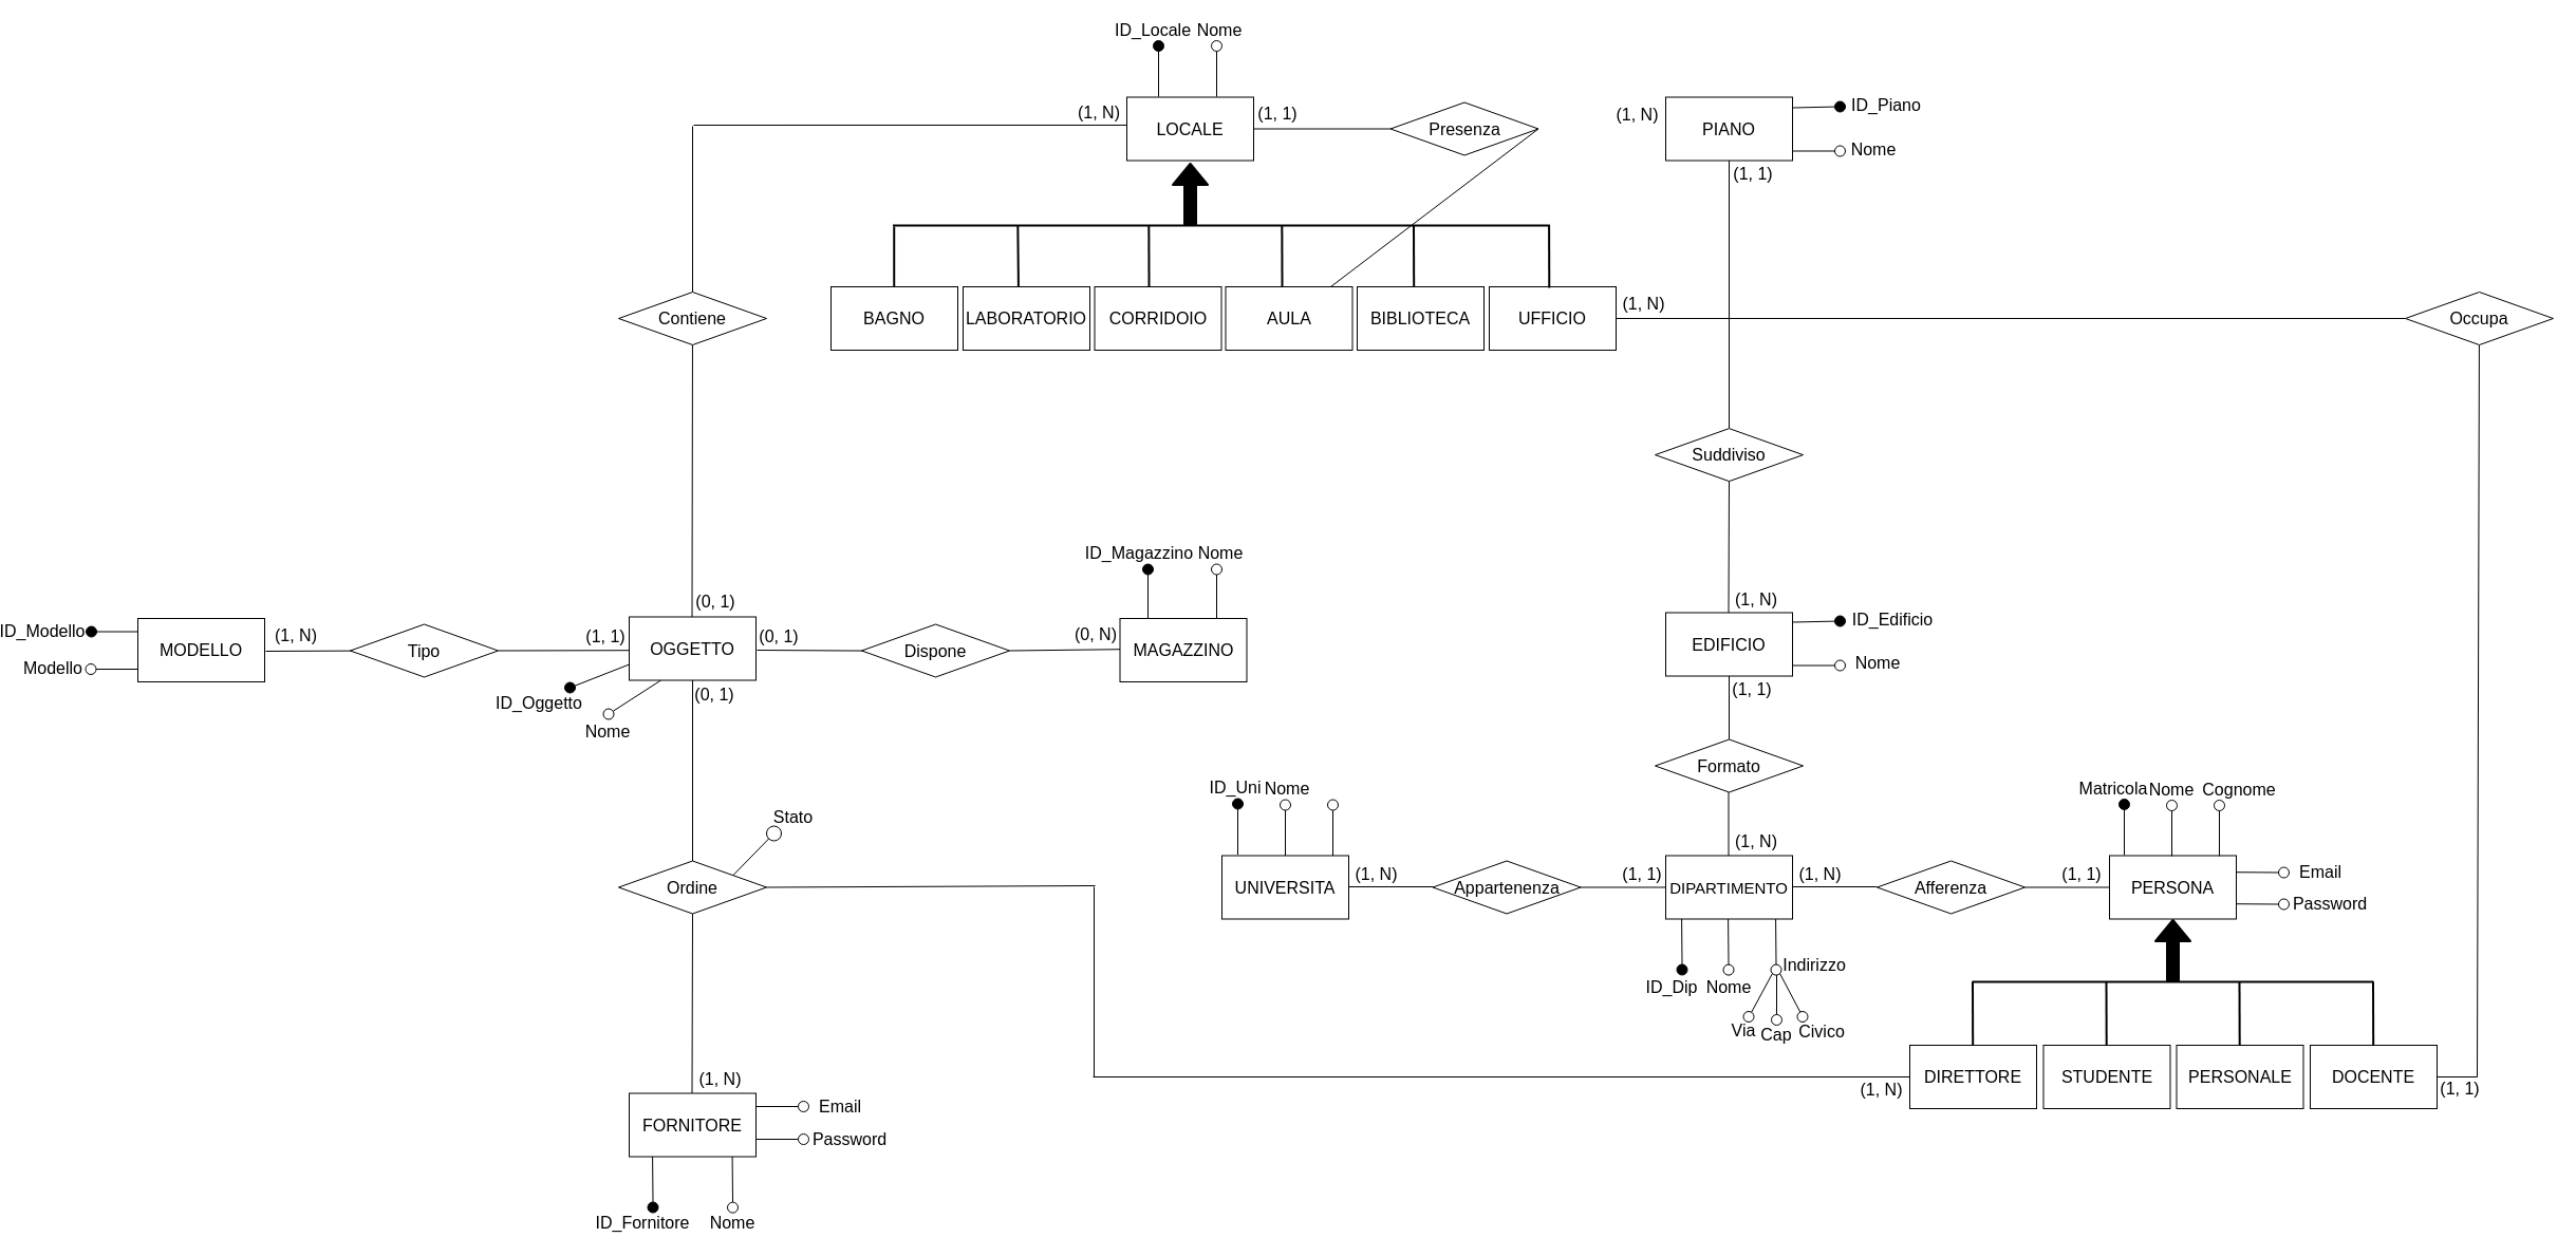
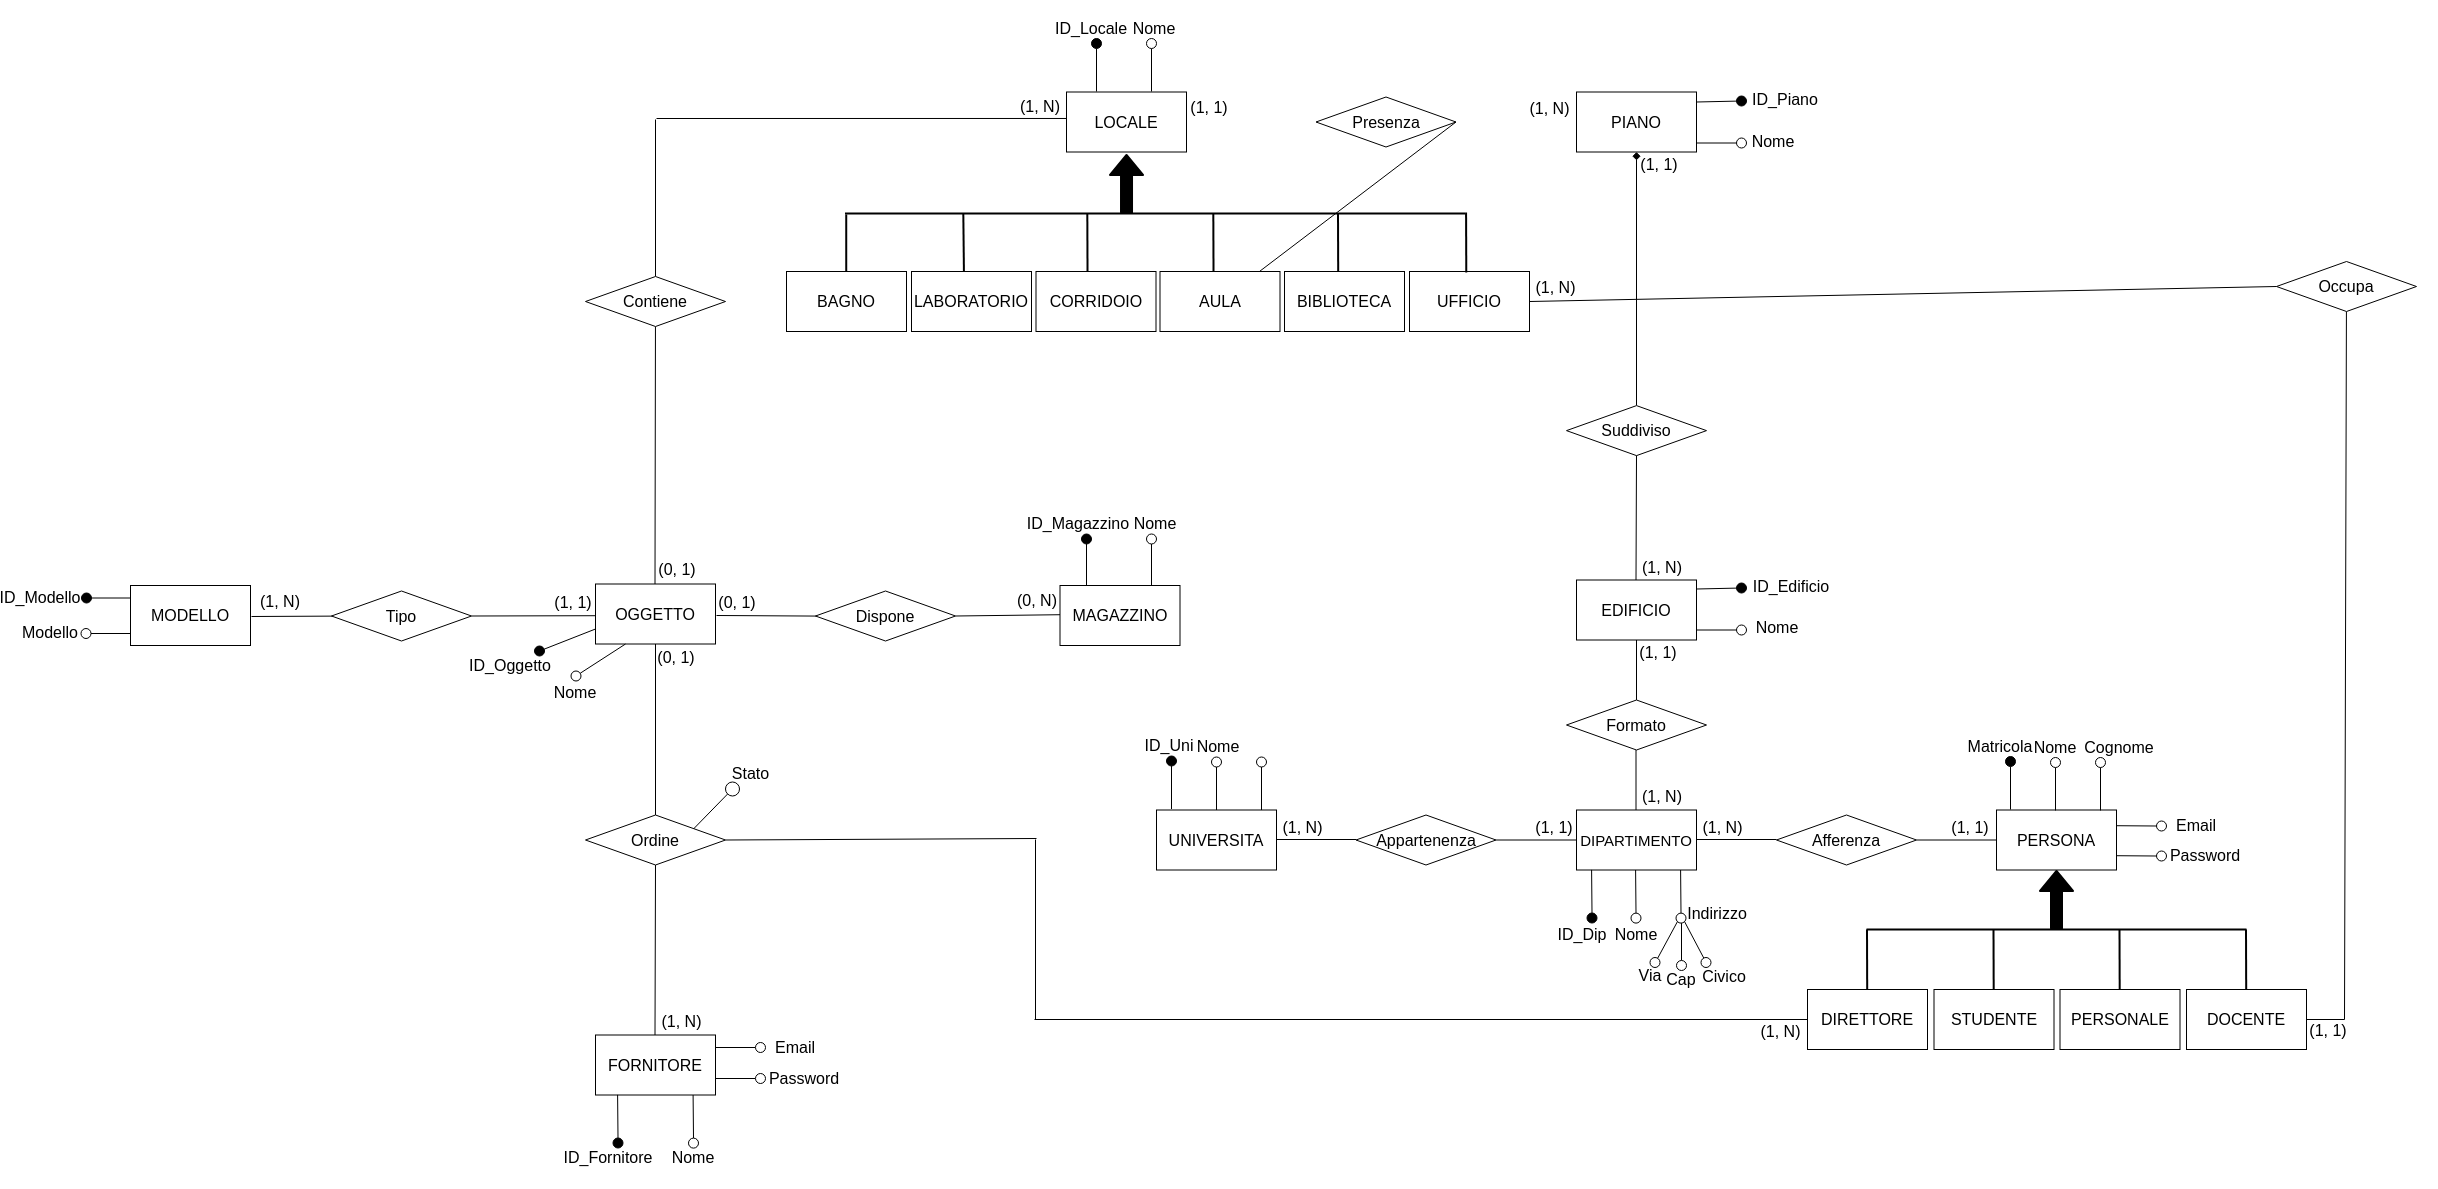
- <mxCell id="8" value="" style="endArrow=none;html=1;entryX=0;entryY=0.5;entryDx=0;entryDy=0;exitX=1;exitY=0.5;exitDx=0;exitDy=0;fontSize=16;" parent="1" source="131" target="7" edge="1"><mxGeometry width="50" height="50" relative="1" as="geometry"><mxPoint x="1286" y="122" as="sourcePoint" /><mxPoint x="1366" y="122" as="targetPoint" /></mxGeometry></mxCell>
- <mxCell id="9" value="" style="endArrow=none;html=1;exitX=0.5;exitY=0;exitDx=0;exitDy=0;entryX=0.5;entryY=1;entryDx=0;entryDy=0;fontSize=16;" parent="1" source="10" target="12" edge="1"><mxGeometry width="50" height="50" relative="1" as="geometry"><mxPoint x="1636" y="469.5" as="sourcePoint" /><mxPoint x="1626" y="164" as="targetPoint" /></mxGeometry></mxCell>
+ <mxCell id="9" value="" style="endArrow=diamond;html=1;exitX=0.5;exitY=0;exitDx=0;exitDy=0;entryX=0.5;entryY=1;entryDx=0;entryDy=0;fontSize=16;" parent="1" source="10" target="12" edge="1"><mxGeometry width="50" height="50" relative="1" as="geometry"><mxPoint x="1636" y="469.5" as="sourcePoint" /><mxPoint x="1626" y="164" as="targetPoint" /></mxGeometry></mxCell>
- <mxCell id="60" value="Occupa" style="rhombus;whiteSpace=wrap;html=1;fontSize=16;" parent="1" vertex="1"><mxGeometry x="2276" y="276" width="140" height="50" as="geometry" /></mxCell>
+ <mxCell id="60" value="Occupa" style="rhombus;whiteSpace=wrap;html=1;fontSize=16;" parent="1" vertex="1"><mxGeometry x="2276" y="261" width="140" height="50" as="geometry" /></mxCell>
